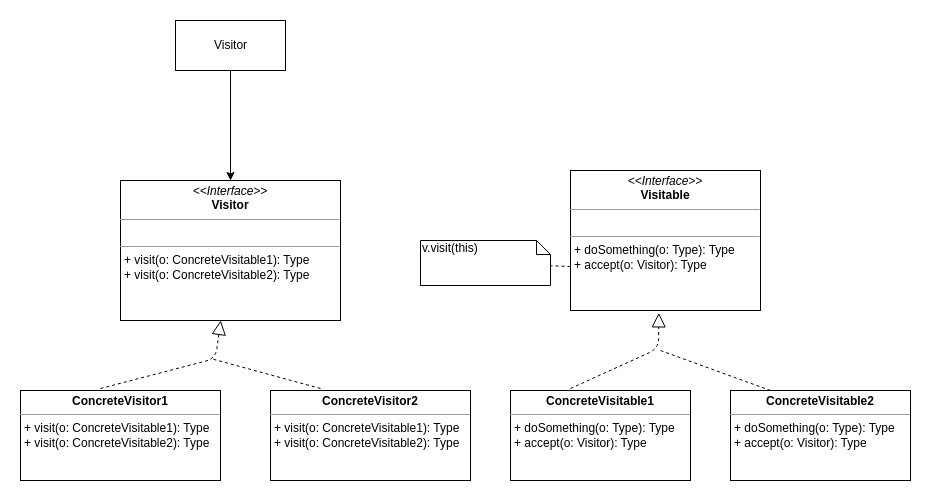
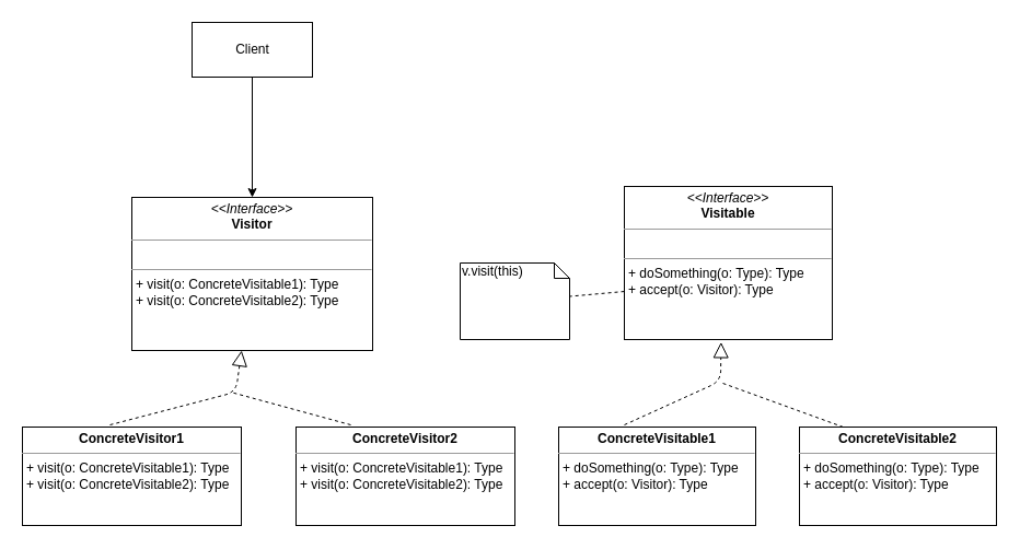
- <mxCell id="9" value="Visitor" style="html=1;" vertex="1" parent="1"><mxGeometry x="175" y="20" width="110" height="50" as="geometry" /></mxCell>
+ <mxCell id="9" value="Client" style="html=1;" vertex="1" parent="1"><mxGeometry x="175" y="20" width="110" height="50" as="geometry" /></mxCell>
- <mxCell id="15" value="v.visit(this)" style="shape=note;whiteSpace=wrap;html=1;size=14;verticalAlign=top;align=left;spacingTop=-6;" vertex="1" parent="1"><mxGeometry x="420" y="240" width="130" height="45" as="geometry" /></mxCell>
+ <mxCell id="15" value="v.visit(this)" style="shape=note;whiteSpace=wrap;html=1;size=14;verticalAlign=top;align=left;spacingTop=-6;" vertex="1" parent="1"><mxGeometry x="420" y="240" width="100" height="70" as="geometry" /></mxCell>
